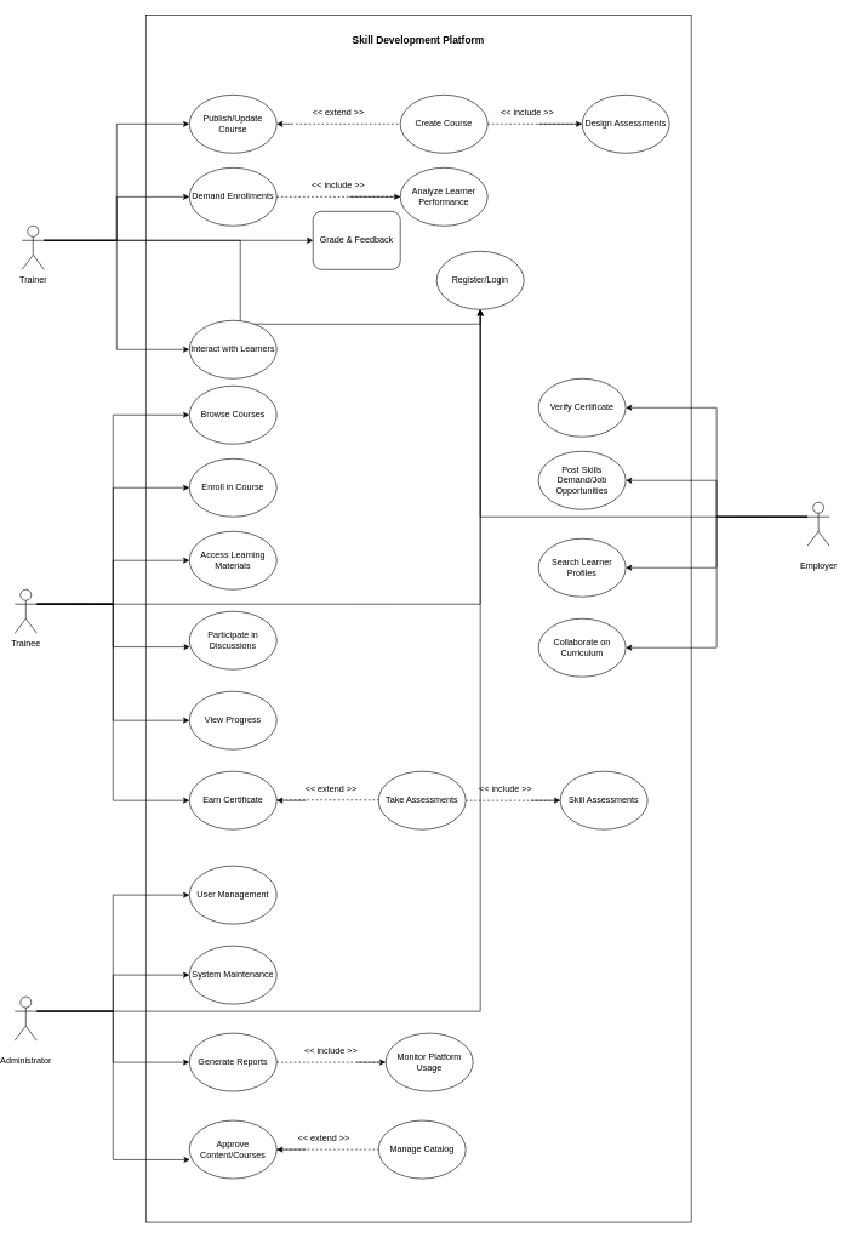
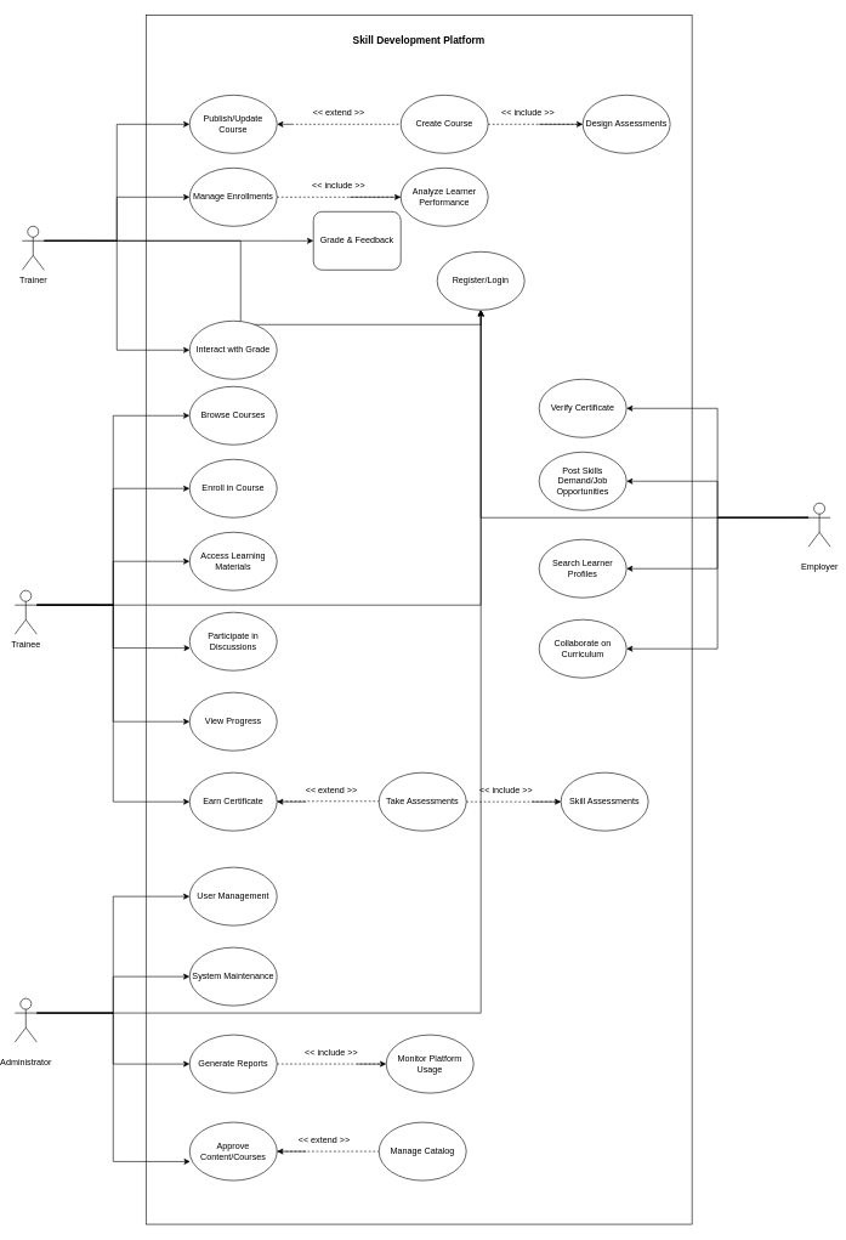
- <mxCell id="19" value="Demand Enrollments" style="ellipse;whiteSpace=wrap;html=1;" vertex="1" parent="1"><mxGeometry x="260" y="230" width="120" height="80" as="geometry" /></mxCell>
+ <mxCell id="19" value="Manage Enrollments" style="ellipse;whiteSpace=wrap;html=1;" vertex="1" parent="1"><mxGeometry x="260" y="230" width="120" height="80" as="geometry" /></mxCell>
- <mxCell id="21" value="Interact with Learners" style="ellipse;whiteSpace=wrap;html=1;" vertex="1" parent="1"><mxGeometry x="260" y="440" width="120" height="80" as="geometry" /></mxCell>
+ <mxCell id="21" value="Interact with Grade" style="ellipse;whiteSpace=wrap;html=1;" vertex="1" parent="1"><mxGeometry x="260" y="440" width="120" height="80" as="geometry" /></mxCell>
